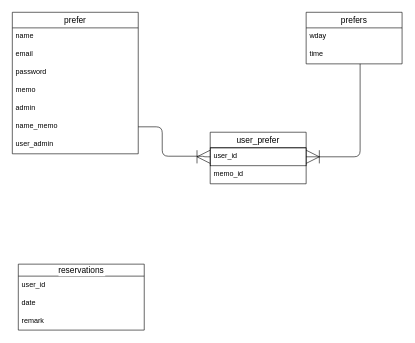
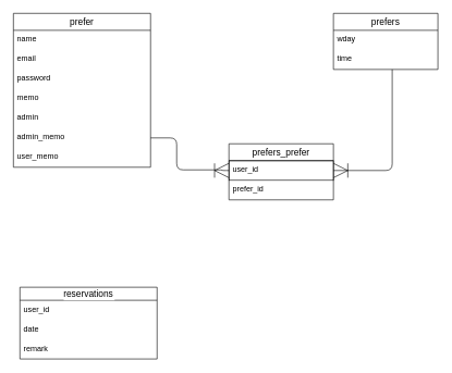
- <mxCell id="8" value="name_memo" style="text;strokeColor=none;fillColor=none;spacingLeft=4;spacingRight=4;overflow=hidden;rotatable=0;points=[[0,0.5],[1,0.5]];portConstraint=eastwest;fontSize=12;labelBackgroundColor=#FFFFFF;" vertex="1" parent="2"><mxGeometry y="176" width="210" height="30" as="geometry" /></mxCell>
+ <mxCell id="8" value="admin_memo" style="text;strokeColor=none;fillColor=none;spacingLeft=4;spacingRight=4;overflow=hidden;rotatable=0;points=[[0,0.5],[1,0.5]];portConstraint=eastwest;fontSize=12;labelBackgroundColor=#FFFFFF;" vertex="1" parent="2"><mxGeometry y="176" width="210" height="30" as="geometry" /></mxCell>
- <mxCell id="14" value="user_prefer" style="swimlane;fontStyle=0;childLayout=stackLayout;horizontal=1;startSize=26;horizontalStack=0;resizeParent=1;resizeParentMax=0;resizeLast=0;collapsible=1;marginBottom=0;align=center;fontSize=14;labelBackgroundColor=#FFFFFF;" parent="1" vertex="1"><mxGeometry x="350" y="220" width="160" height="86" as="geometry" /></mxCell>
+ <mxCell id="14" value="prefers_prefer" style="swimlane;fontStyle=0;childLayout=stackLayout;horizontal=1;startSize=26;horizontalStack=0;resizeParent=1;resizeParentMax=0;resizeLast=0;collapsible=1;marginBottom=0;align=center;fontSize=14;labelBackgroundColor=#FFFFFF;" parent="1" vertex="1"><mxGeometry x="350" y="220" width="160" height="86" as="geometry" /></mxCell>
- <mxCell id="9" value="user_admin" style="text;strokeColor=none;fillColor=none;spacingLeft=4;spacingRight=4;overflow=hidden;rotatable=0;points=[[0,0.5],[1,0.5]];portConstraint=eastwest;fontSize=12;labelBackgroundColor=#FFFFFF;" vertex="1" parent="2"><mxGeometry y="206" width="210" height="30" as="geometry" /></mxCell>
+ <mxCell id="9" value="user_memo" style="text;strokeColor=none;fillColor=none;spacingLeft=4;spacingRight=4;overflow=hidden;rotatable=0;points=[[0,0.5],[1,0.5]];portConstraint=eastwest;fontSize=12;labelBackgroundColor=#FFFFFF;" vertex="1" parent="2"><mxGeometry y="206" width="210" height="30" as="geometry" /></mxCell>
- <mxCell id="16" value="memo_id" style="text;strokeColor=none;fillColor=none;spacingLeft=4;spacingRight=4;overflow=hidden;rotatable=0;points=[[0,0.5],[1,0.5]];portConstraint=eastwest;fontSize=12;labelBackgroundColor=#FFFFFF;" parent="14" vertex="1"><mxGeometry y="56" width="160" height="30" as="geometry" /></mxCell>
+ <mxCell id="16" value="prefer_id" style="text;strokeColor=none;fillColor=none;spacingLeft=4;spacingRight=4;overflow=hidden;rotatable=0;points=[[0,0.5],[1,0.5]];portConstraint=eastwest;fontSize=12;labelBackgroundColor=#FFFFFF;" parent="14" vertex="1"><mxGeometry y="56" width="160" height="30" as="geometry" /></mxCell>
